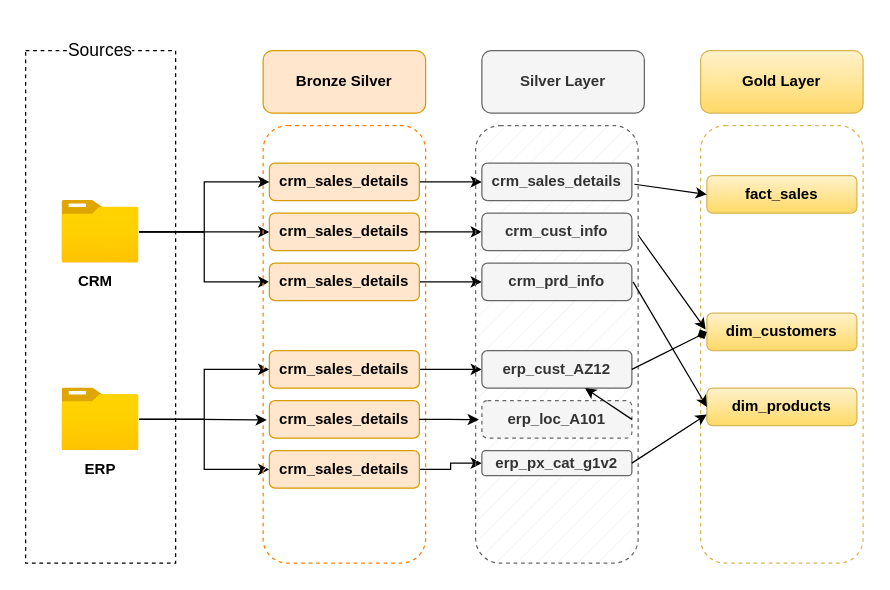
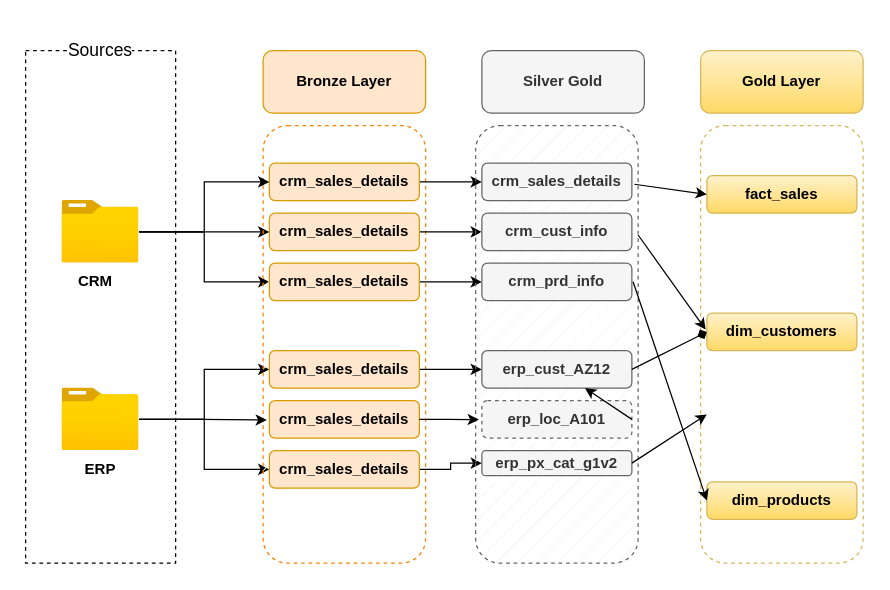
- <mxCell id="13" value="&lt;b&gt;Bronze Silver&lt;/b&gt;" style="rounded=1;whiteSpace=wrap;html=1;fillColor=#ffe6cc;strokeColor=#d79b00;fillStyle=auto;" parent="1" vertex="1"><mxGeometry x="210" y="40" width="130" height="50" as="geometry" /></mxCell>
+ <mxCell id="13" value="&lt;b&gt;Bronze Layer&lt;/b&gt;" style="rounded=1;whiteSpace=wrap;html=1;fillColor=#ffe6cc;strokeColor=#d79b00;fillStyle=auto;" parent="1" vertex="1"><mxGeometry x="210" y="40" width="130" height="50" as="geometry" /></mxCell>
- <mxCell id="28" value="&lt;b&gt;Silver Layer&lt;/b&gt;" style="rounded=1;whiteSpace=wrap;html=1;fillColor=#f5f5f5;strokeColor=#666666;fillStyle=auto;fontColor=#333333;" parent="1" vertex="1"><mxGeometry x="385" y="40" width="130" height="50" as="geometry" /></mxCell>
+ <mxCell id="28" value="&lt;b&gt;Silver Gold&lt;/b&gt;" style="rounded=1;whiteSpace=wrap;html=1;fillColor=#f5f5f5;strokeColor=#666666;fillStyle=auto;fontColor=#333333;" parent="1" vertex="1"><mxGeometry x="385" y="40" width="130" height="50" as="geometry" /></mxCell>
- <mxCell id="40" value="&lt;b&gt;dim_products&lt;/b&gt;" style="rounded=1;whiteSpace=wrap;html=1;fillColor=#fff2cc;strokeColor=#d6b656;fillStyle=auto;gradientColor=#ffd966;" vertex="1" parent="1"><mxGeometry x="565" y="310" width="120" height="30" as="geometry" /></mxCell>
+ <mxCell id="40" value="&lt;b&gt;dim_products&lt;/b&gt;" style="rounded=1;whiteSpace=wrap;html=1;fillColor=#fff2cc;strokeColor=#d6b656;fillStyle=auto;gradientColor=#ffd966;" vertex="1" parent="1"><mxGeometry x="565" y="385" width="120" height="30" as="geometry" /></mxCell>
